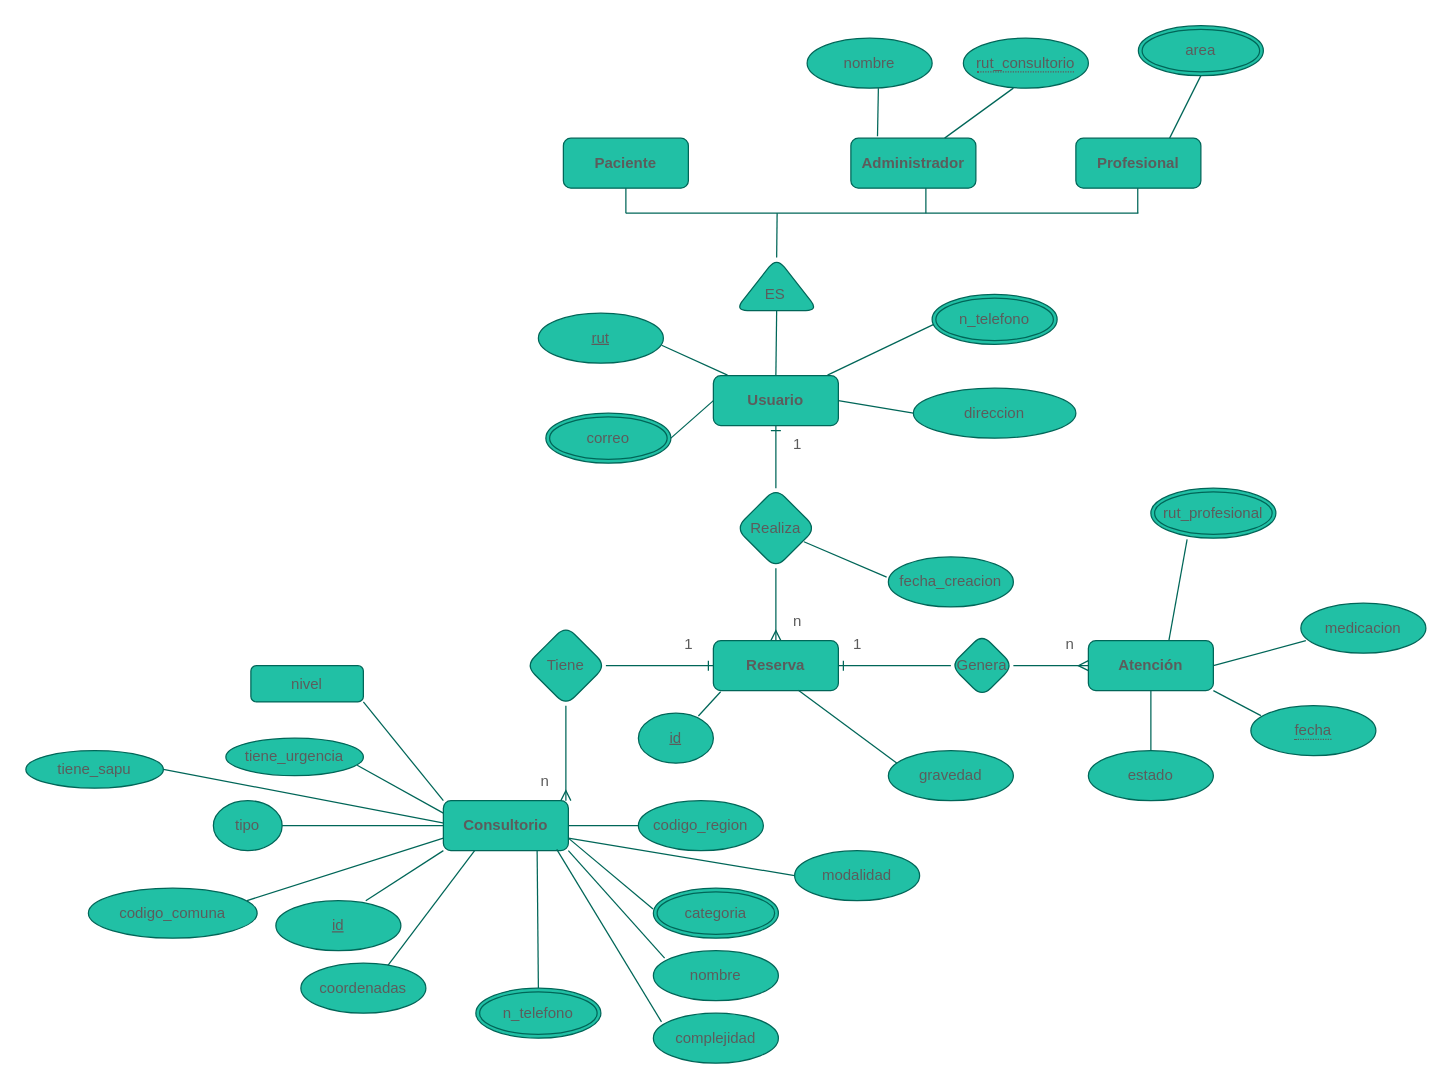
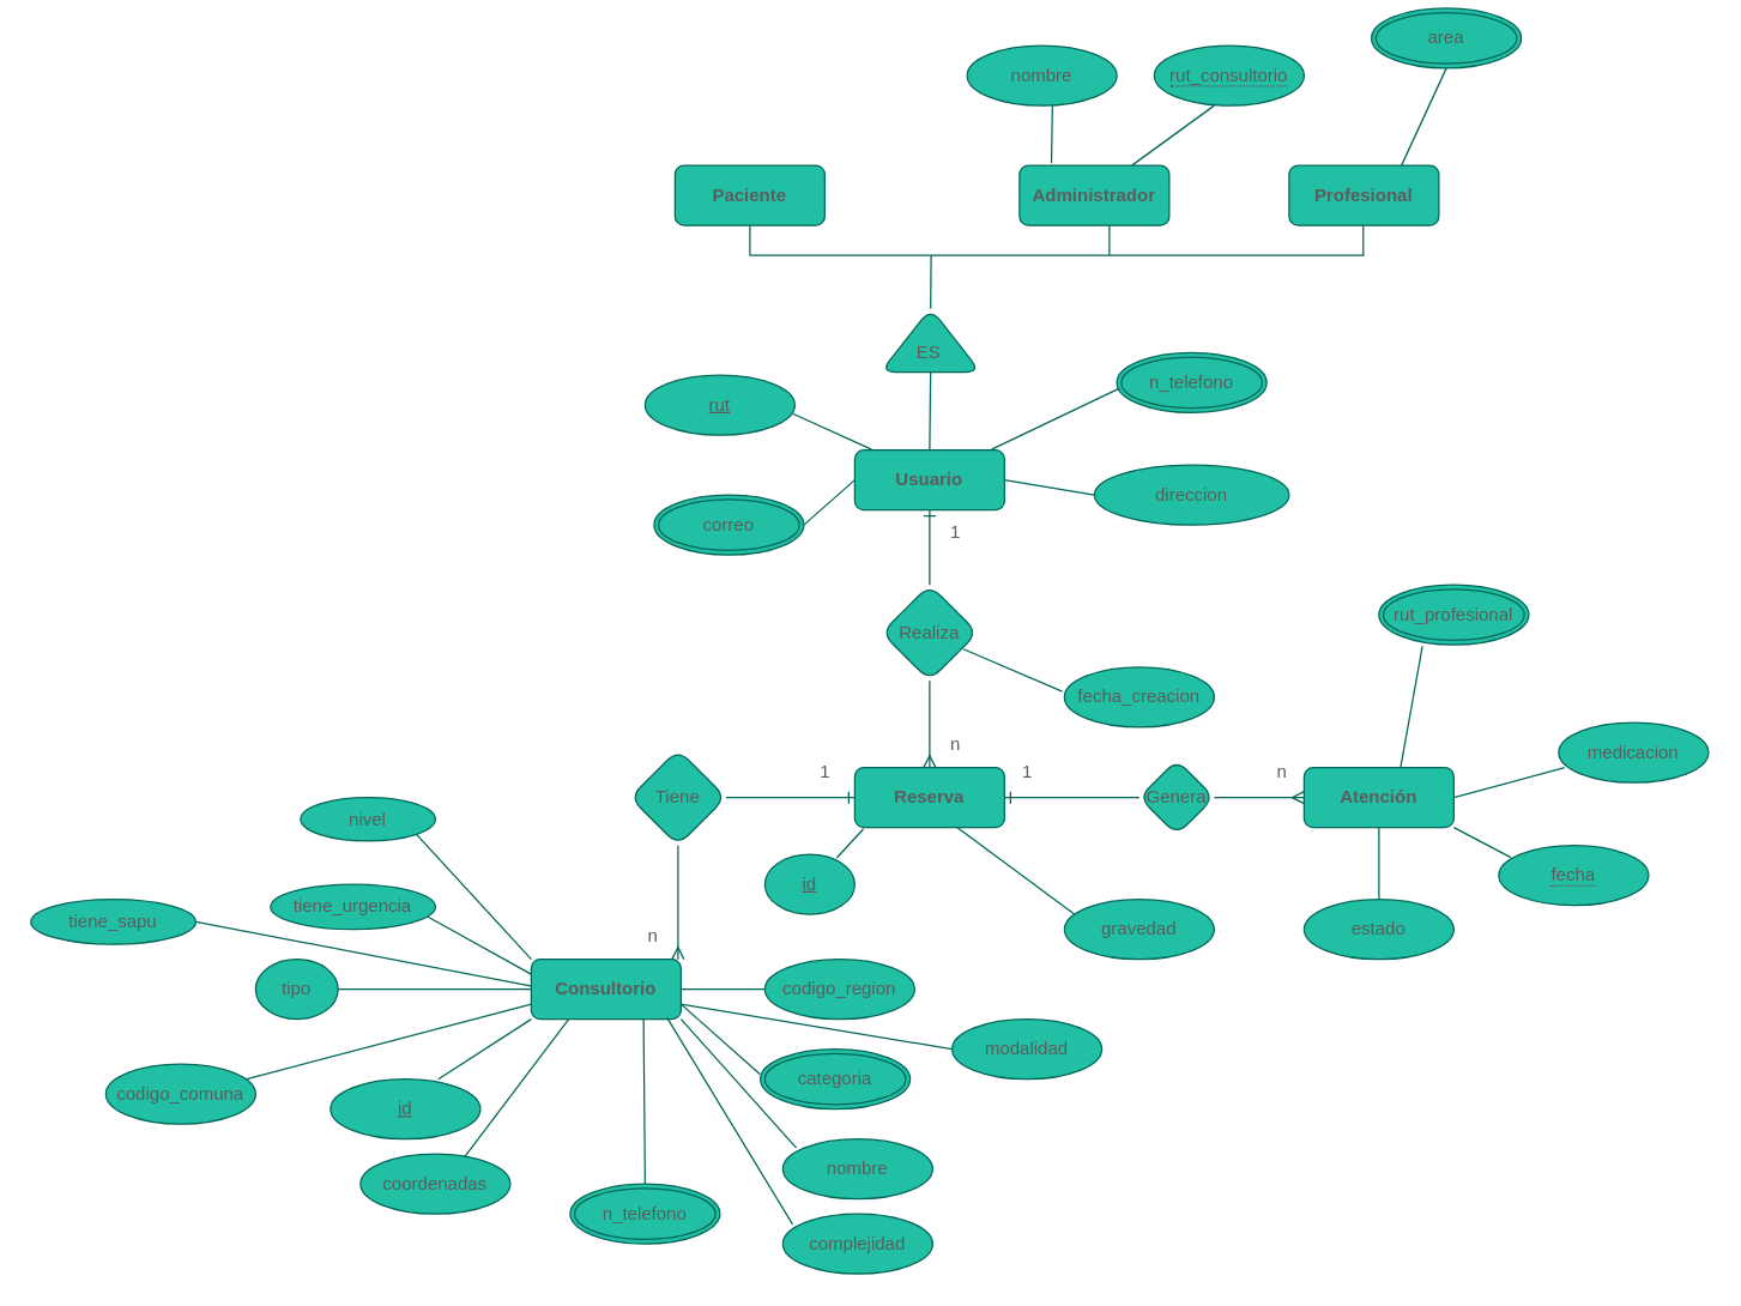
- <mxCell id="74" value="area" style="ellipse;shape=doubleEllipse;margin=3;whiteSpace=wrap;html=1;align=center;labelBackgroundColor=none;rounded=1;fillColor=#21C0A5;strokeColor=#006658;fontColor=#5C5C5C;" parent="1" vertex="1"><mxGeometry x="910" y="20" width="100" height="40" as="geometry" /></mxCell>
+ <mxCell id="74" value="area" style="ellipse;shape=doubleEllipse;margin=3;whiteSpace=wrap;html=1;align=center;labelBackgroundColor=none;rounded=1;fillColor=#21C0A5;strokeColor=#006658;fontColor=#5C5C5C;" parent="1" vertex="1"><mxGeometry x="915" y="5" width="100" height="40" as="geometry" /></mxCell>
- <mxCell id="65" value="nivel" style="whiteSpace=wrap;html=1;align=center;labelBackgroundColor=none;fillColor=#21C0A5;strokeColor=#006658;fontColor=#5C5C5C;rounded=1;" parent="1" vertex="1"><mxGeometry x="200" y="532" width="90" height="29" as="geometry" /></mxCell>
+ <mxCell id="65" value="nivel" style="ellipse;whiteSpace=wrap;html=1;align=center;labelBackgroundColor=none;rounded=1;fillColor=#21C0A5;strokeColor=#006658;fontColor=#5C5C5C;" parent="1" vertex="1"><mxGeometry x="200" y="532" width="90" height="29" as="geometry" /></mxCell>
- <mxCell id="3" value="codigo_comuna" style="ellipse;whiteSpace=wrap;html=1;align=center;labelBackgroundColor=none;rounded=1;fillColor=#21C0A5;strokeColor=#006658;fontColor=#5C5C5C;" parent="1" vertex="1"><mxGeometry x="70" y="710" width="135" height="40" as="geometry" /></mxCell>
+ <mxCell id="3" value="codigo_comuna" style="ellipse;whiteSpace=wrap;html=1;align=center;labelBackgroundColor=none;rounded=1;fillColor=#21C0A5;strokeColor=#006658;fontColor=#5C5C5C;" parent="1" vertex="1"><mxGeometry x="70" y="710" width="100" height="40" as="geometry" /></mxCell>
- <mxCell id="12" value="categoria" style="ellipse;shape=doubleEllipse;margin=3;whiteSpace=wrap;html=1;align=center;labelBackgroundColor=none;rounded=1;fillColor=#21C0A5;strokeColor=#006658;fontColor=#5C5C5C;" parent="1" vertex="1"><mxGeometry x="522" y="710" width="100" height="40" as="geometry" /></mxCell>
+ <mxCell id="12" value="categoria" style="ellipse;shape=doubleEllipse;margin=3;whiteSpace=wrap;html=1;align=center;labelBackgroundColor=none;rounded=1;fillColor=#21C0A5;strokeColor=#006658;fontColor=#5C5C5C;" parent="1" vertex="1"><mxGeometry x="507" y="700" width="100" height="40" as="geometry" /></mxCell>
